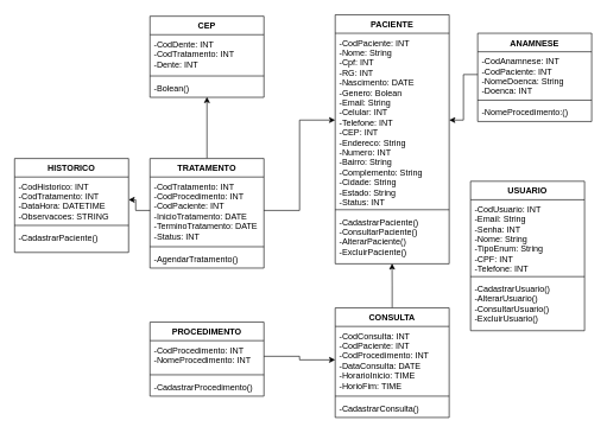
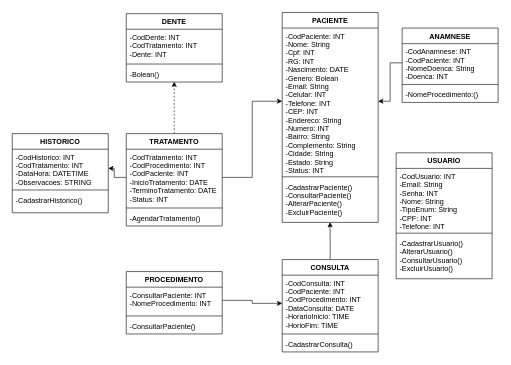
- <mxCell id="3" value="CEP&#10;" style="swimlane;fontStyle=1;align=center;verticalAlign=top;childLayout=stackLayout;horizontal=1;startSize=26;horizontalStack=0;resizeParent=1;resizeParentMax=0;resizeLast=0;collapsible=1;marginBottom=0;" vertex="1" parent="1"><mxGeometry x="210" y="22" width="160" height="114" as="geometry"><mxRectangle x="180" y="160" width="100" height="26" as="alternateBounds" /></mxGeometry></mxCell>
+ <mxCell id="3" value="DENTE&#10;" style="swimlane;fontStyle=1;align=center;verticalAlign=top;childLayout=stackLayout;horizontal=1;startSize=26;horizontalStack=0;resizeParent=1;resizeParentMax=0;resizeLast=0;collapsible=1;marginBottom=0;" vertex="1" parent="1"><mxGeometry x="210" y="22" width="160" height="114" as="geometry"><mxRectangle x="180" y="160" width="100" height="26" as="alternateBounds" /></mxGeometry></mxCell>
- <mxCell id="2" style="edgeStyle=orthogonalEdgeStyle;rounded=0;orthogonalLoop=1;jettySize=auto;html=1;entryX=0.5;entryY=0.981;entryDx=0;entryDy=0;entryPerimeter=0;" edge="1" parent="1" source="7" target="6"><mxGeometry relative="1" as="geometry" /></mxCell>
+ <mxCell id="2" style="edgeStyle=orthogonalEdgeStyle;rounded=0;orthogonalLoop=1;jettySize=auto;html=1;entryX=0.5;entryY=0.981;entryDx=0;entryDy=0;entryPerimeter=0;dashed=1;" edge="1" parent="1" source="7" target="6"><mxGeometry relative="1" as="geometry" /></mxCell>
- <mxCell id="14" value="-CadastrarPaciente()" style="text;strokeColor=none;fillColor=none;align=left;verticalAlign=top;spacingLeft=4;spacingRight=4;overflow=hidden;rotatable=0;points=[[0,0.5],[1,0.5]];portConstraint=eastwest;" vertex="1" parent="11"><mxGeometry y="98" width="160" height="34" as="geometry" /></mxCell>
+ <mxCell id="14" value="-CadastrarHistorico()" style="text;strokeColor=none;fillColor=none;align=left;verticalAlign=top;spacingLeft=4;spacingRight=4;overflow=hidden;rotatable=0;points=[[0,0.5],[1,0.5]];portConstraint=eastwest;" vertex="1" parent="11"><mxGeometry y="98" width="160" height="34" as="geometry" /></mxCell>
- <mxCell id="36" value="-CodProcedimento: INT&#10;-NomeProcedimento: INT" style="text;strokeColor=none;fillColor=none;align=left;verticalAlign=top;spacingLeft=4;spacingRight=4;overflow=hidden;rotatable=0;points=[[0,0.5],[1,0.5]];portConstraint=eastwest;" vertex="1" parent="35"><mxGeometry y="26" width="160" height="44" as="geometry" /></mxCell>
+ <mxCell id="36" value="-ConsultarPaciente: INT&#10;-NomeProcedimento: INT" style="text;strokeColor=none;fillColor=none;align=left;verticalAlign=top;spacingLeft=4;spacingRight=4;overflow=hidden;rotatable=0;points=[[0,0.5],[1,0.5]];portConstraint=eastwest;" vertex="1" parent="35"><mxGeometry y="26" width="160" height="44" as="geometry" /></mxCell>
- <mxCell id="38" value="-CadastrarProcedimento()" style="text;strokeColor=none;fillColor=none;align=left;verticalAlign=top;spacingLeft=4;spacingRight=4;overflow=hidden;rotatable=0;points=[[0,0.5],[1,0.5]];portConstraint=eastwest;" vertex="1" parent="35"><mxGeometry y="78" width="160" height="26" as="geometry" /></mxCell>
+ <mxCell id="38" value="-ConsultarPaciente()" style="text;strokeColor=none;fillColor=none;align=left;verticalAlign=top;spacingLeft=4;spacingRight=4;overflow=hidden;rotatable=0;points=[[0,0.5],[1,0.5]];portConstraint=eastwest;" vertex="1" parent="35"><mxGeometry y="78" width="160" height="26" as="geometry" /></mxCell>
